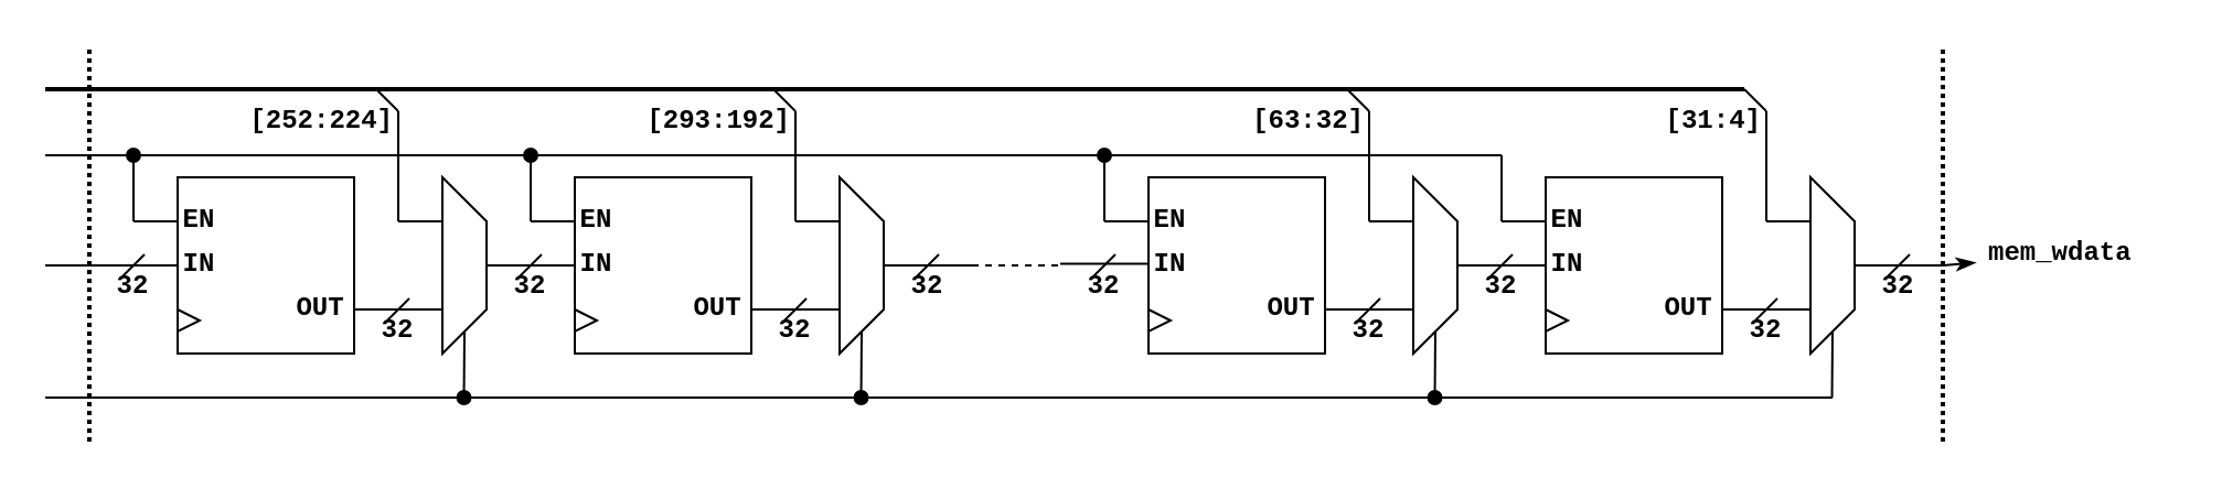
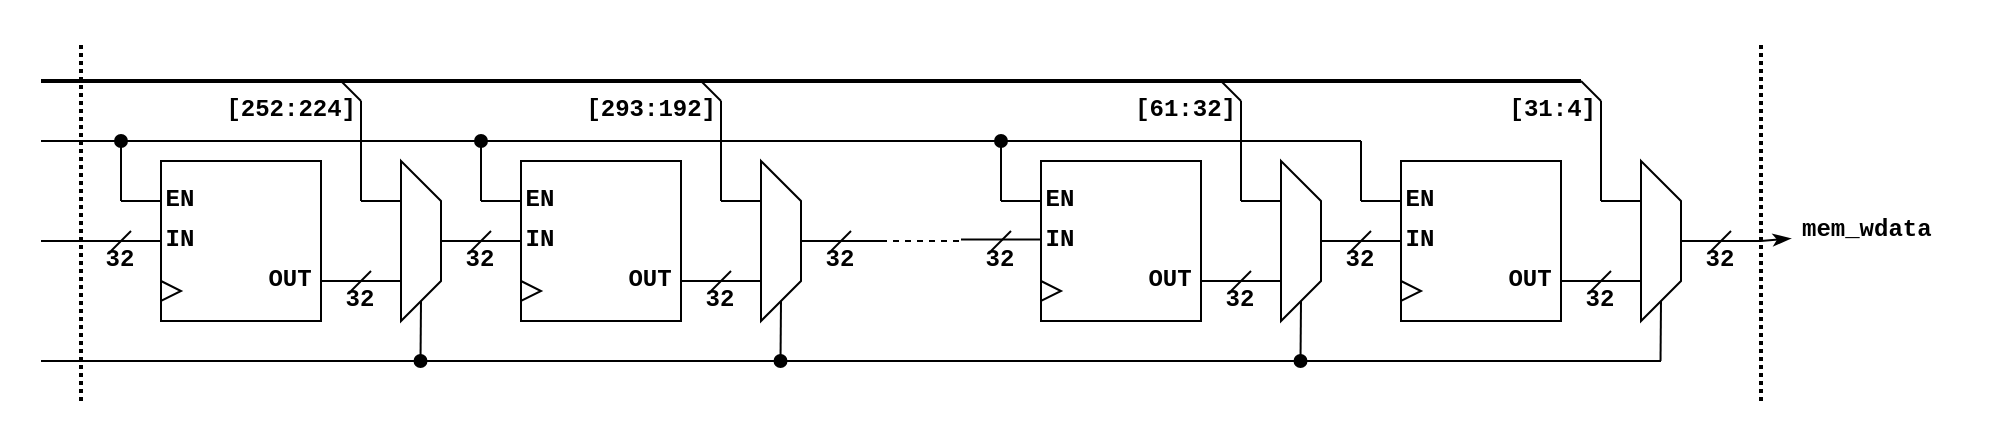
- <mxCell id="37" value="[63:32]" style="text;html=1;align=right;verticalAlign=middle;whiteSpace=wrap;rounded=0;fontFamily=Courier New;fontStyle=1" vertex="1" parent="1"><mxGeometry x="560" y="50" width="60" height="10" as="geometry" /></mxCell>
+ <mxCell id="37" value="[61:32]" style="text;html=1;align=right;verticalAlign=middle;whiteSpace=wrap;rounded=0;fontFamily=Courier New;fontStyle=1" vertex="1" parent="1"><mxGeometry x="560" y="50" width="60" height="10" as="geometry" /></mxCell>
